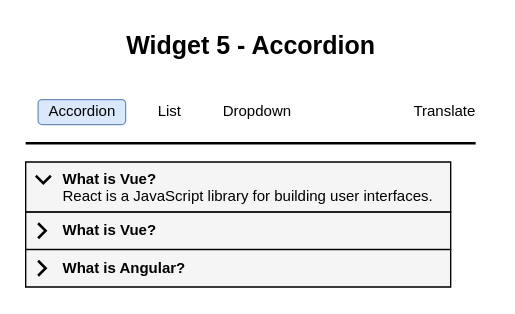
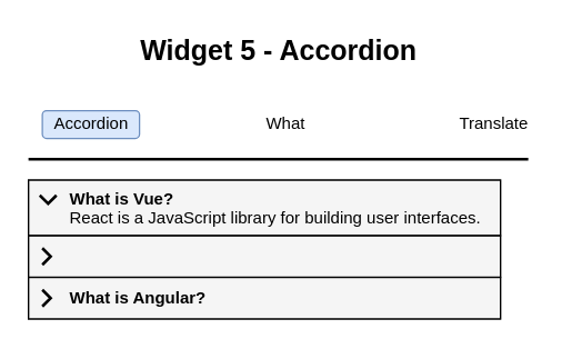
- <mxCell id="3" value="List" style="text;html=1;align=center;verticalAlign=middle;resizable=0;points=[];autosize=1;strokeColor=none;" vertex="1" parent="1"><mxGeometry x="120" y="79" width="30" height="20" as="geometry" /></mxCell>
- <mxCell id="4" value="Dropdown" style="text;html=1;align=center;verticalAlign=middle;resizable=0;points=[];autosize=1;" vertex="1" parent="1"><mxGeometry x="170" y="79" width="70" height="20" as="geometry" /></mxCell>
+ <mxCell id="4" value="What" style="text;html=1;align=center;verticalAlign=middle;resizable=0;points=[];autosize=1;" vertex="1" parent="1"><mxGeometry x="170" y="79" width="70" height="20" as="geometry" /></mxCell>
- <mxCell id="15" value="&lt;b&gt;What is Vue?&lt;/b&gt;" style="text;html=1;strokeColor=none;fillColor=none;align=left;verticalAlign=middle;whiteSpace=wrap;rounded=0;" vertex="1" parent="13"><mxGeometry x="28.33" width="311.67" height="30" as="geometry" /></mxCell>
